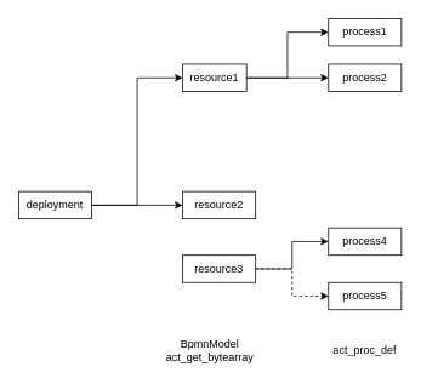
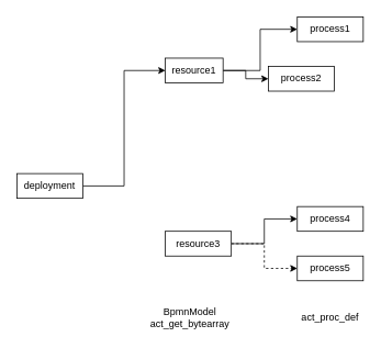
- <mxCell id="14" value="process2" style="rounded=0;whiteSpace=wrap;html=1;" vertex="1" parent="1"><mxGeometry x="360" y="70" width="80" height="30" as="geometry" /></mxCell>
+ <mxCell id="14" value="process2" style="rounded=0;whiteSpace=wrap;html=1;" vertex="1" parent="1"><mxGeometry x="325" y="80" width="80" height="30" as="geometry" /></mxCell>
- <mxCell id="3" style="edgeStyle=orthogonalEdgeStyle;rounded=0;orthogonalLoop=1;jettySize=auto;html=1;entryX=0;entryY=0.5;entryDx=0;entryDy=0;" edge="1" parent="1" source="4" target="8"><mxGeometry relative="1" as="geometry" /></mxCell>
- <mxCell id="8" value="resource2" style="rounded=0;whiteSpace=wrap;html=1;" vertex="1" parent="1"><mxGeometry x="200" y="210" width="80" height="30" as="geometry" /></mxCell>
